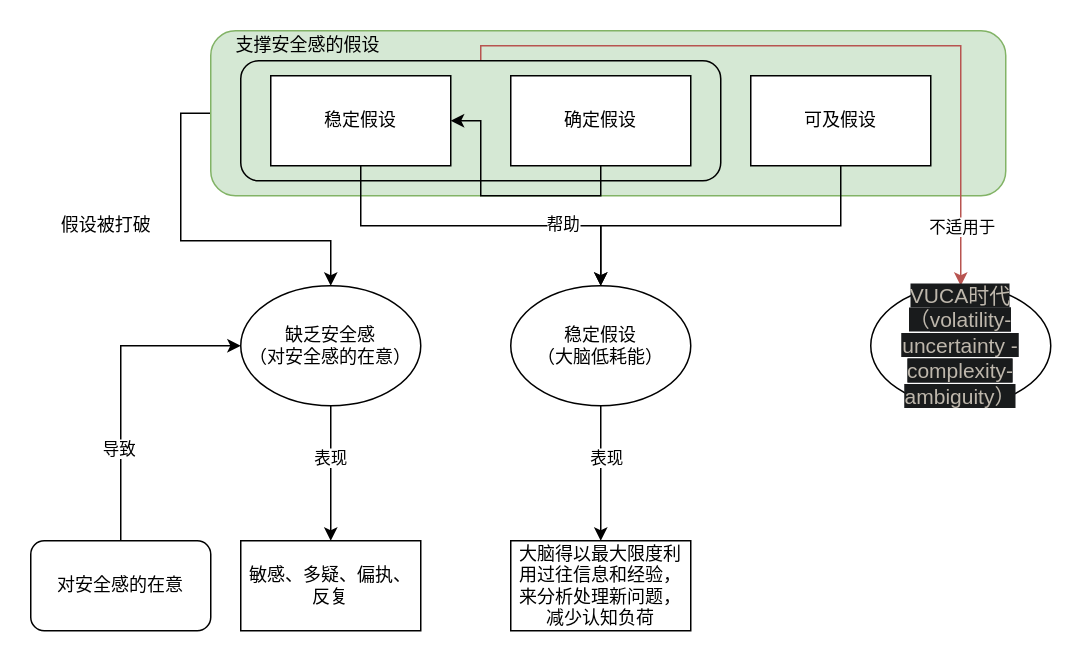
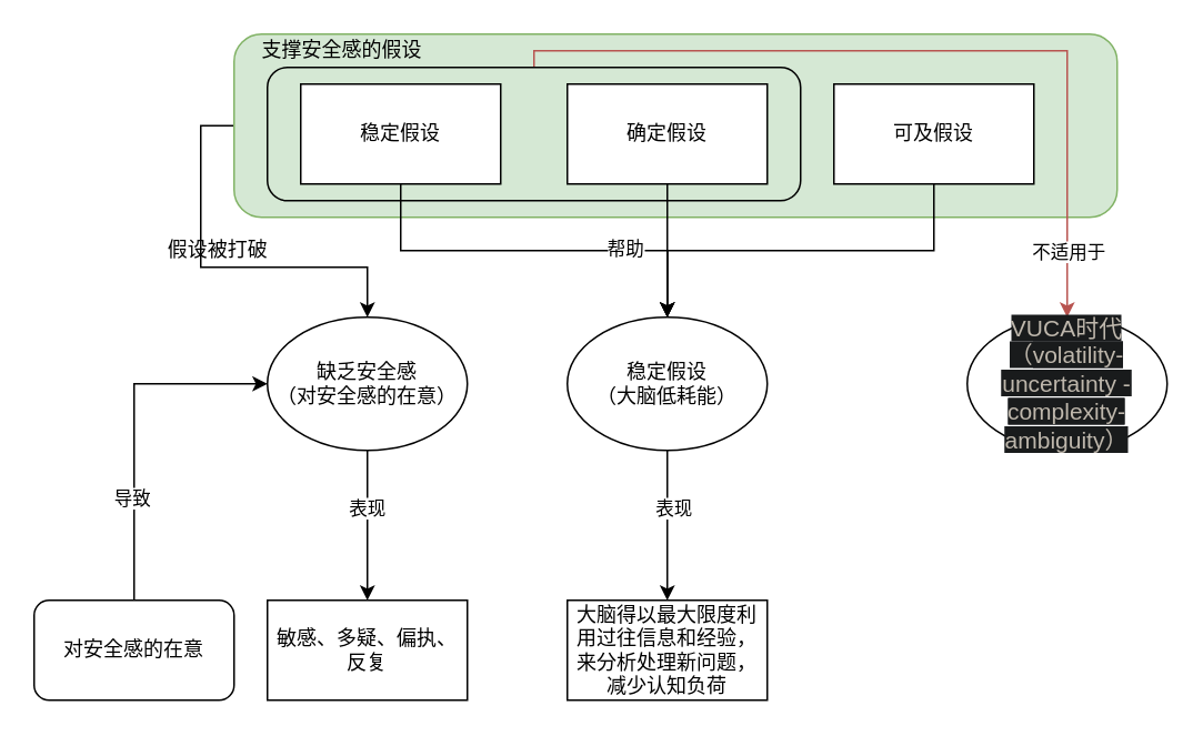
- <mxCell id="7" style="edgeStyle=orthogonalEdgeStyle;rounded=0;orthogonalLoop=1;jettySize=auto;html=1;exitX=0.5;exitY=1;exitDx=0;exitDy=0;" edge="1" parent="1" source="8" target="6"><mxGeometry relative="1" as="geometry"><mxPoint x="400" y="170" as="targetPoint" /></mxGeometry></mxCell>
+ <mxCell id="7" style="edgeStyle=orthogonalEdgeStyle;rounded=0;orthogonalLoop=1;jettySize=auto;html=1;exitX=0.5;exitY=1;exitDx=0;exitDy=0;entryX=0.5;entryY=0;entryDx=0;entryDy=0;" edge="1" parent="1" source="8" target="13"><mxGeometry relative="1" as="geometry"><mxPoint x="400" y="170" as="targetPoint" /></mxGeometry></mxCell>
- <mxCell id="17" value="假设被打破" style="text;html=1;align=center;verticalAlign=middle;resizable=0;points=[];autosize=1;" vertex="1" parent="1"><mxGeometry x="30" y="140" width="80" height="20" as="geometry" /></mxCell>
+ <mxCell id="17" value="假设被打破" style="text;html=1;align=center;verticalAlign=middle;resizable=0;points=[];autosize=1;" vertex="1" parent="1"><mxGeometry x="90" y="140" width="80" height="20" as="geometry" /></mxCell>
